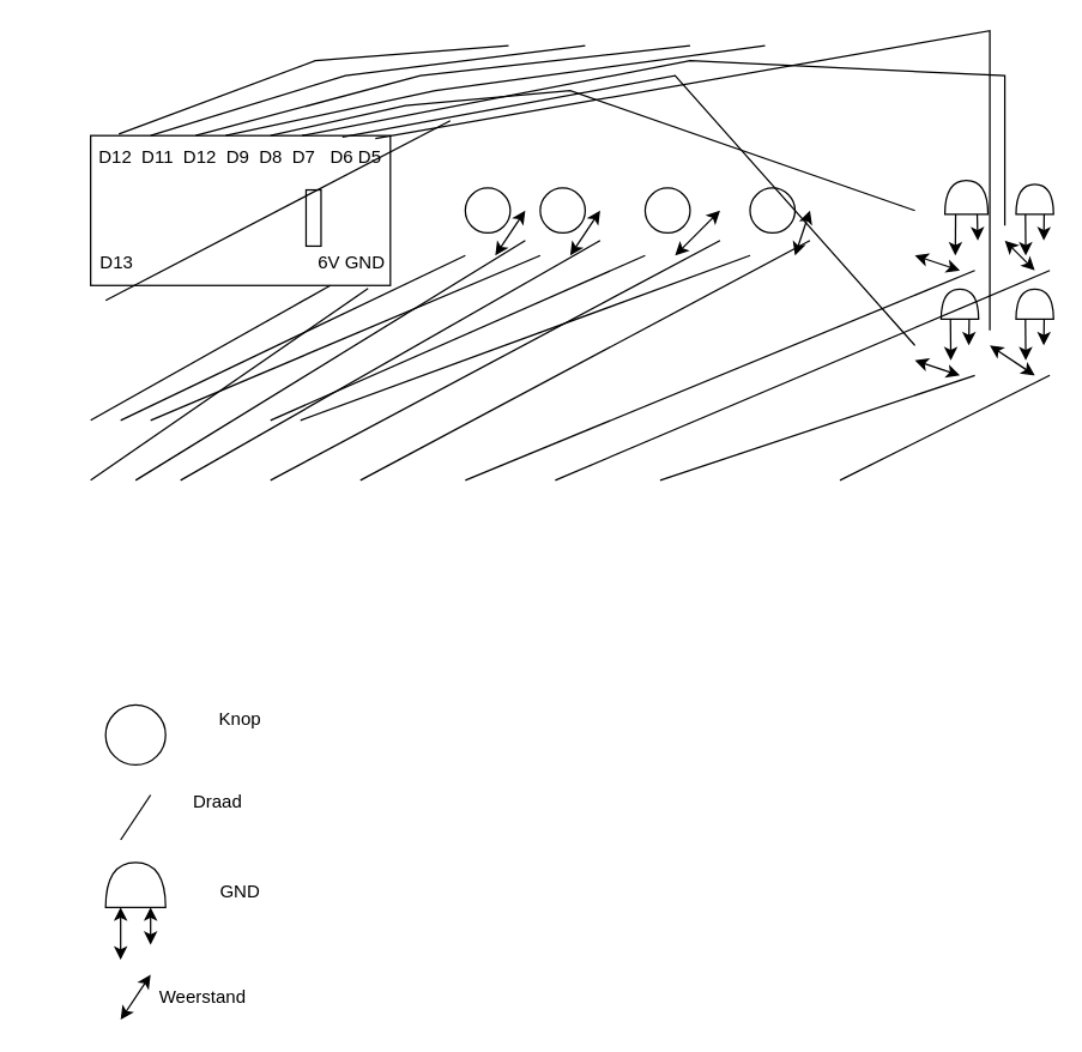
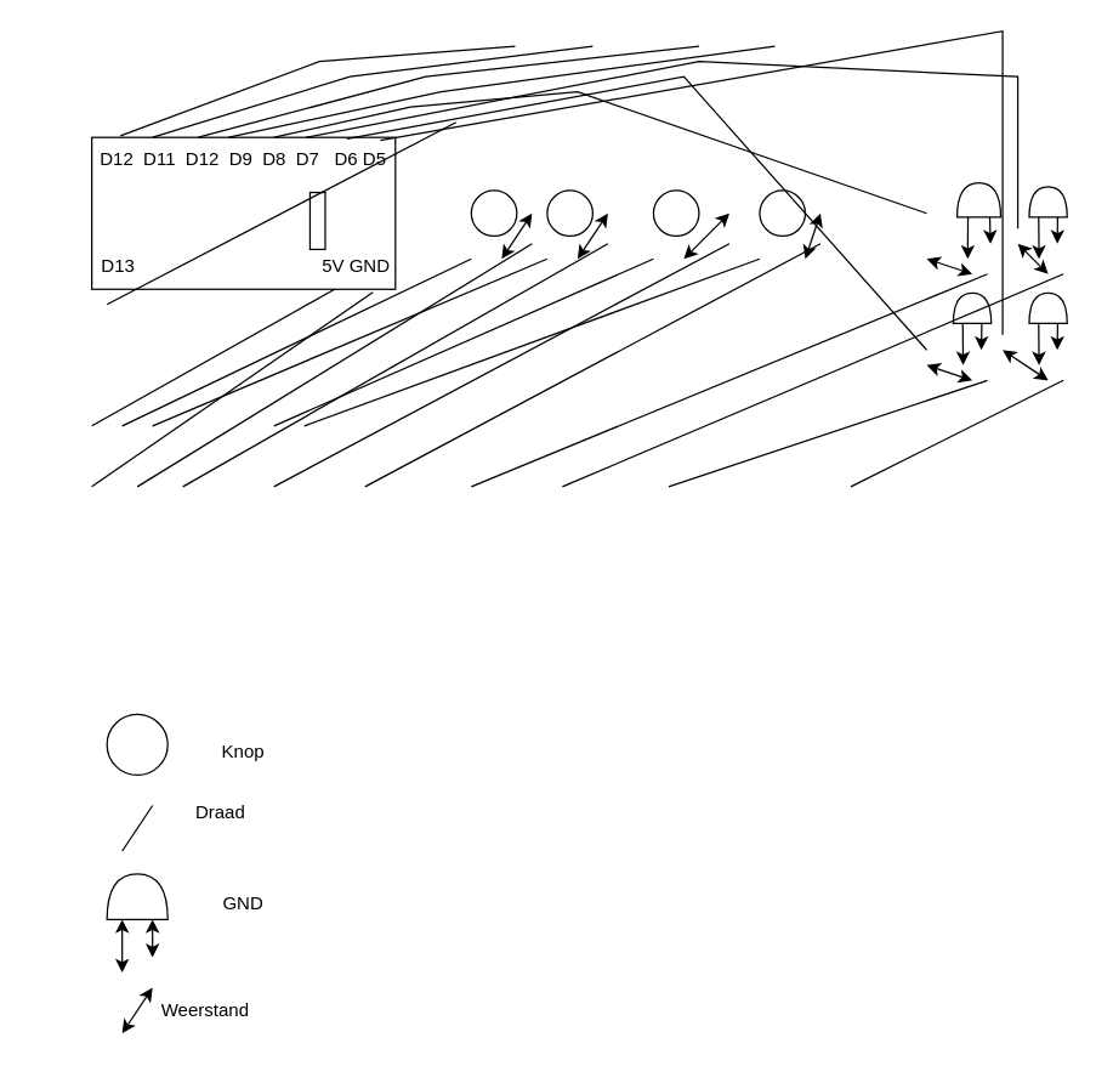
- <mxCell id="3" value="&amp;nbsp;D13&amp;nbsp; &amp;nbsp; &amp;nbsp; &amp;nbsp; &amp;nbsp; &amp;nbsp; &amp;nbsp; &amp;nbsp; &amp;nbsp; &amp;nbsp; &amp;nbsp; &amp;nbsp; &amp;nbsp; &amp;nbsp; &amp;nbsp; &amp;nbsp; &amp;nbsp; &amp;nbsp; &amp;nbsp;6V GND" style="text;html=1;strokeColor=none;fillColor=none;align=center;verticalAlign=middle;whiteSpace=wrap;rounded=0;" vertex="1" parent="1"><mxGeometry x="20" y="160" width="280" height="30" as="geometry" /></mxCell>
+ <mxCell id="3" value="&amp;nbsp;D13&amp;nbsp; &amp;nbsp; &amp;nbsp; &amp;nbsp; &amp;nbsp; &amp;nbsp; &amp;nbsp; &amp;nbsp; &amp;nbsp; &amp;nbsp; &amp;nbsp; &amp;nbsp; &amp;nbsp; &amp;nbsp; &amp;nbsp; &amp;nbsp; &amp;nbsp; &amp;nbsp; &amp;nbsp;5V GND" style="text;html=1;strokeColor=none;fillColor=none;align=center;verticalAlign=middle;whiteSpace=wrap;rounded=0;" vertex="1" parent="1"><mxGeometry x="20" y="160" width="280" height="30" as="geometry" /></mxCell>
- <mxCell id="59" value="Knop" style="text;html=1;strokeColor=none;fillColor=none;align=center;verticalAlign=middle;whiteSpace=wrap;rounded=0;" vertex="1" parent="1"><mxGeometry x="130" y="465" width="60" height="30" as="geometry" /></mxCell>
+ <mxCell id="59" value="Knop" style="text;html=1;strokeColor=none;fillColor=none;align=center;verticalAlign=middle;whiteSpace=wrap;rounded=0;" vertex="1" parent="1"><mxGeometry x="130" y="480" width="60" height="30" as="geometry" /></mxCell>
